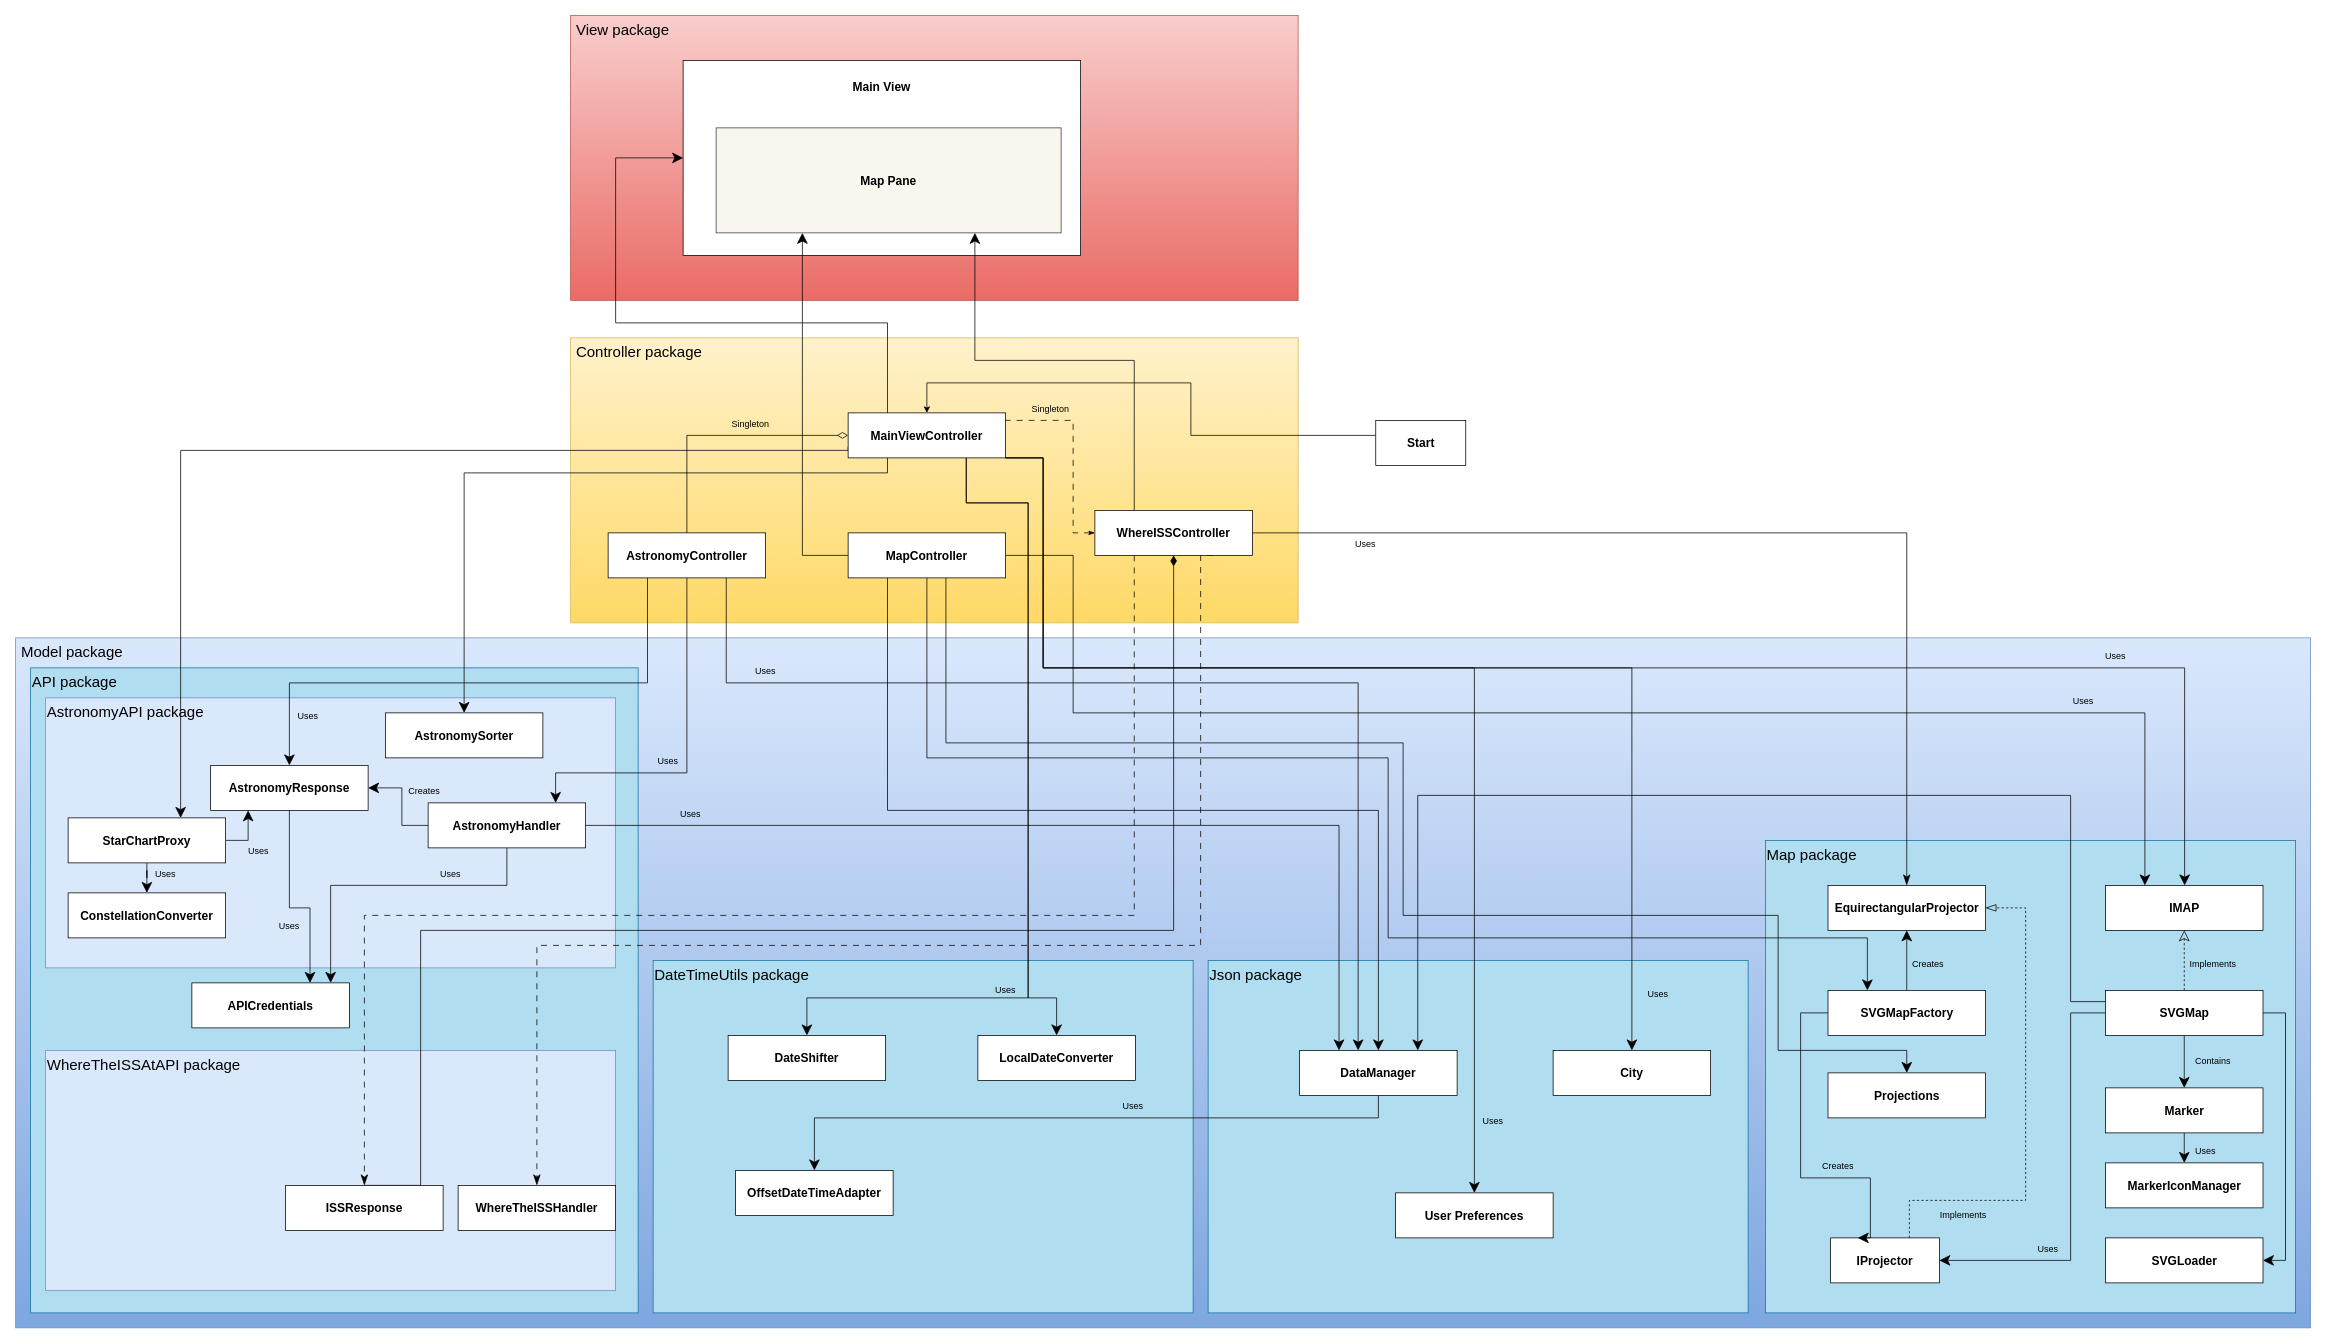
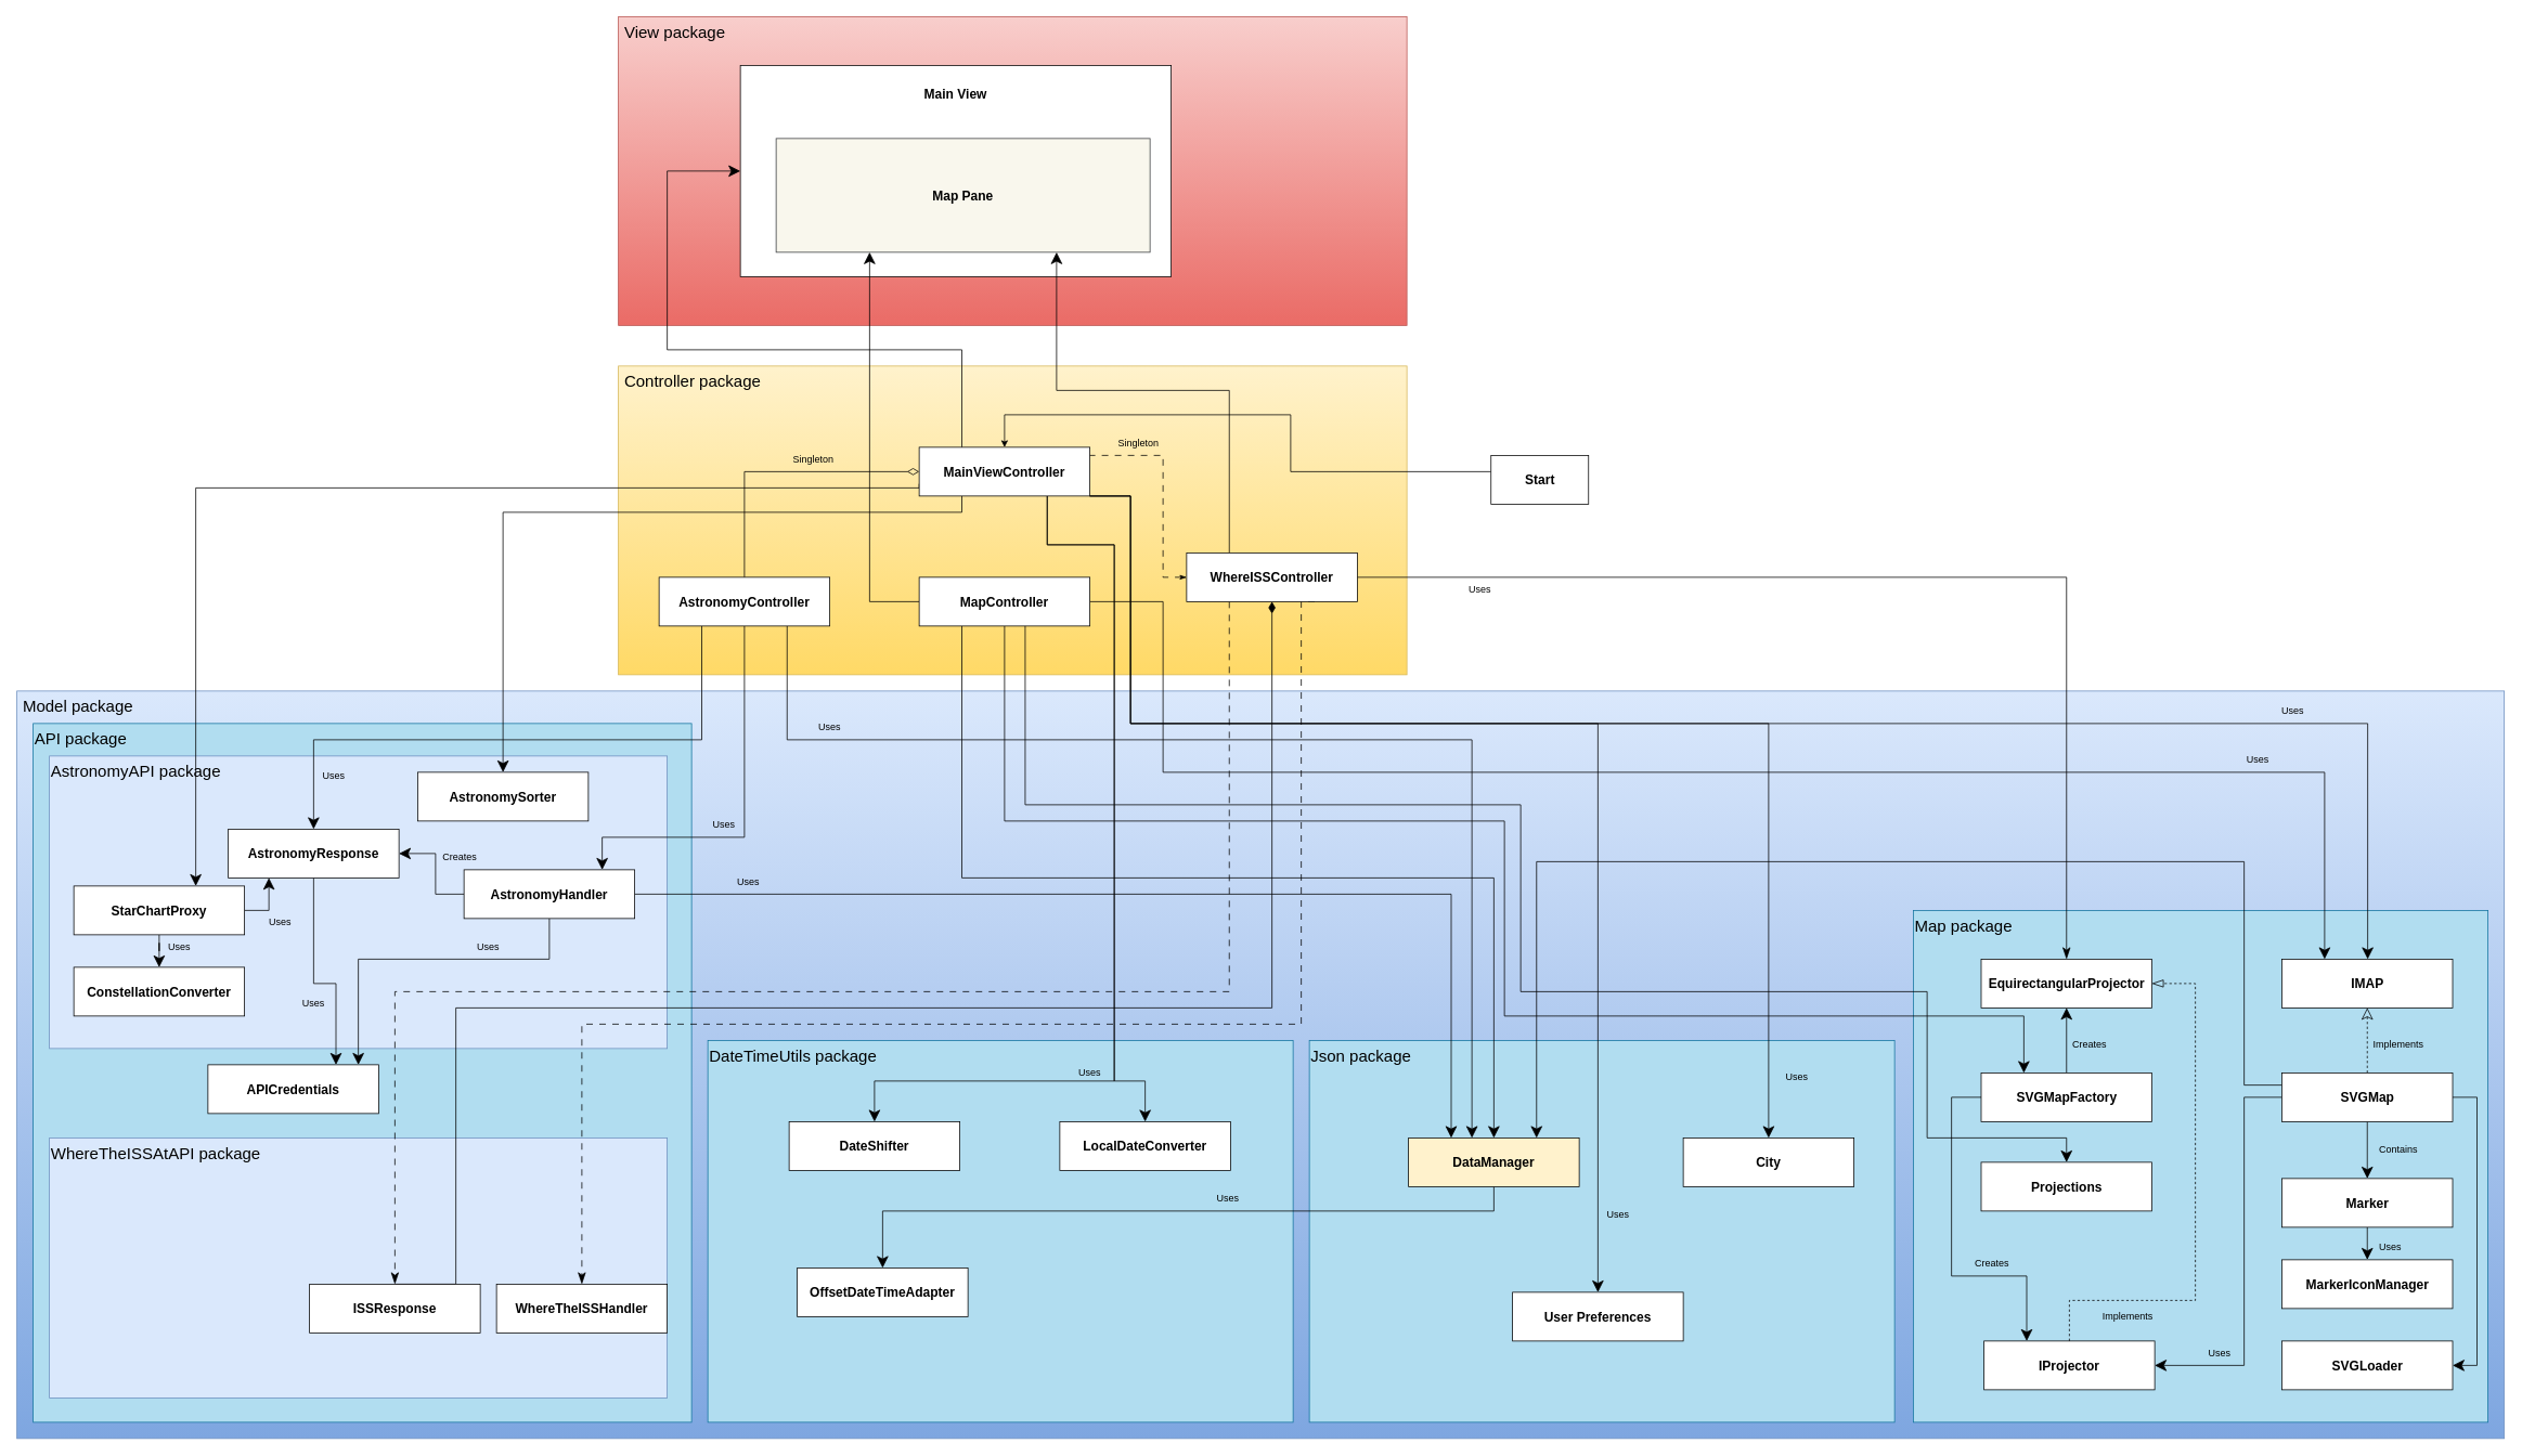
- <mxCell id="61" value="&lt;font style=&quot;font-size: 16px;&quot;&gt;&lt;b&gt;DataManager&lt;/b&gt;&lt;/font&gt;" style="rounded=0;whiteSpace=wrap;html=1;" vertex="1" parent="1"><mxGeometry x="1732" y="1400" width="210" height="60" as="geometry" /></mxCell>
+ <mxCell id="61" value="&lt;font style=&quot;font-size: 16px;&quot;&gt;&lt;b&gt;DataManager&lt;/b&gt;&lt;/font&gt;" style="rounded=0;whiteSpace=wrap;html=1;fillColor=#fff2cc;" vertex="1" parent="1"><mxGeometry x="1732" y="1400" width="210" height="60" as="geometry" /></mxCell>
- <mxCell id="78" value="&lt;span style=&quot;font-size: 16px;&quot;&gt;&lt;b&gt;IProjector&lt;/b&gt;&lt;/span&gt;" style="rounded=0;whiteSpace=wrap;html=1;" vertex="1" parent="1"><mxGeometry x="2440" y="1650" width="145" height="60" as="geometry" /></mxCell>
+ <mxCell id="78" value="&lt;span style=&quot;font-size: 16px;&quot;&gt;&lt;b&gt;IProjector&lt;/b&gt;&lt;/span&gt;" style="rounded=0;whiteSpace=wrap;html=1;" vertex="1" parent="1"><mxGeometry x="2440" y="1650" width="210" height="60" as="geometry" /></mxCell>
